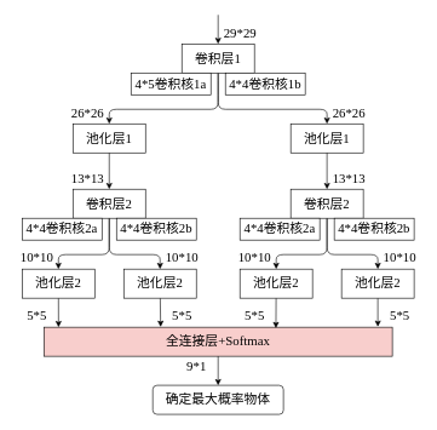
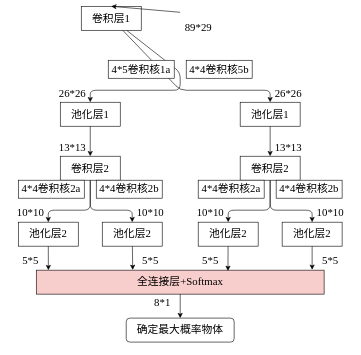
- <mxCell id="8" value="&lt;span style=&quot;font-family: &amp;#34;times new roman&amp;#34;&quot;&gt;29*29&lt;/span&gt;" style="text;html=1;align=center;verticalAlign=middle;resizable=0;points=[];autosize=1;strokeColor=none;fillColor=none;fontSize=18;fontFamily=宋体;" parent="1" vertex="1"><mxGeometry x="300" y="30" width="60" height="30" as="geometry" /></mxCell>
+ <mxCell id="8" value="&lt;span style=&quot;font-family: &amp;#34;times new roman&amp;#34;&quot;&gt;89*29&lt;/span&gt;" style="text;html=1;align=center;verticalAlign=middle;resizable=0;points=[];autosize=1;strokeColor=none;fillColor=none;fontSize=18;fontFamily=宋体;" parent="1" vertex="1"><mxGeometry x="300" y="30" width="60" height="30" as="geometry" /></mxCell>
- <mxCell id="4" value="&lt;font data-font-src=&quot;https://fonts.googleapis.com/css?family=%E5%AE%8B%E4%BD%93&quot;&gt;卷积层&lt;/font&gt;&lt;span style=&quot;font-family: &amp;#34;times new roman&amp;#34;&quot;&gt;1&lt;/span&gt;" style="rounded=0;whiteSpace=wrap;html=1;fontFamily=宋体;fontSource=https%3A%2F%2Ffonts.googleapis.com%2Fcss%3Ffamily%3D%25E5%25AE%258B%25E4%25BD%2593;fontSize=18;fillColor=#FFFFFF;" parent="1" vertex="1"><mxGeometry x="250" y="60" width="100" height="40" as="geometry" /></mxCell>
+ <mxCell id="4" value="&lt;font data-font-src=&quot;https://fonts.googleapis.com/css?family=%E5%AE%8B%E4%BD%93&quot;&gt;卷积层&lt;/font&gt;&lt;span style=&quot;font-family: &amp;#34;times new roman&amp;#34;&quot;&gt;1&lt;/span&gt;" style="rounded=0;whiteSpace=wrap;html=1;fontFamily=宋体;fontSource=https%3A%2F%2Ffonts.googleapis.com%2Fcss%3Ffamily%3D%25E5%25AE%258B%25E4%25BD%2593;fontSize=18;fillColor=#FFFFFF;" parent="1" vertex="1"><mxGeometry x="135" y="10" width="100" height="40" as="geometry" /></mxCell>
- <mxCell id="44" value="&lt;font data-font-src=&quot;https://fonts.googleapis.com/css?family=%E5%AE%8B%E4%BD%93&quot;&gt;&lt;font face=&quot;Times New Roman&quot;&gt;4*4&lt;/font&gt;卷积核&lt;font face=&quot;Times New Roman&quot;&gt;1b&lt;/font&gt;&lt;br&gt;&lt;/font&gt;" style="rounded=0;whiteSpace=wrap;html=1;fontFamily=宋体;fontSource=https%3A%2F%2Ffonts.googleapis.com%2Fcss%3Ffamily%3D%25E5%25AE%258B%25E4%25BD%2593;fontSize=18;fillColor=#FFFFFF;" parent="1" vertex="1"><mxGeometry x="310" y="100" width="110" height="30" as="geometry" /></mxCell>
+ <mxCell id="44" value="&lt;font data-font-src=&quot;https://fonts.googleapis.com/css?family=%E5%AE%8B%E4%BD%93&quot;&gt;&lt;font face=&quot;Times New Roman&quot;&gt;4*4&lt;/font&gt;卷积核&lt;font face=&quot;Times New Roman&quot;&gt;5b&lt;/font&gt;&lt;br&gt;&lt;/font&gt;" style="rounded=0;whiteSpace=wrap;html=1;fontFamily=宋体;fontSource=https%3A%2F%2Ffonts.googleapis.com%2Fcss%3Ffamily%3D%25E5%25AE%258B%25E4%25BD%2593;fontSize=18;fillColor=#FFFFFF;" parent="1" vertex="1"><mxGeometry x="310" y="100" width="110" height="30" as="geometry" /></mxCell>
- <mxCell id="27" value="&lt;span style=&quot;font-family: &amp;#34;times new roman&amp;#34;&quot;&gt;9*1&lt;/span&gt;" style="text;html=1;align=center;verticalAlign=middle;resizable=0;points=[];autosize=1;strokeColor=none;fillColor=none;fontSize=18;fontFamily=宋体;" parent="1" vertex="1"><mxGeometry x="250" y="490" width="40" height="30" as="geometry" /></mxCell>
+ <mxCell id="27" value="&lt;span style=&quot;font-family: &amp;#34;times new roman&amp;#34;&quot;&gt;8*1&lt;/span&gt;" style="text;html=1;align=center;verticalAlign=middle;resizable=0;points=[];autosize=1;strokeColor=none;fillColor=none;fontSize=18;fontFamily=宋体;" parent="1" vertex="1"><mxGeometry x="250" y="490" width="40" height="30" as="geometry" /></mxCell>
